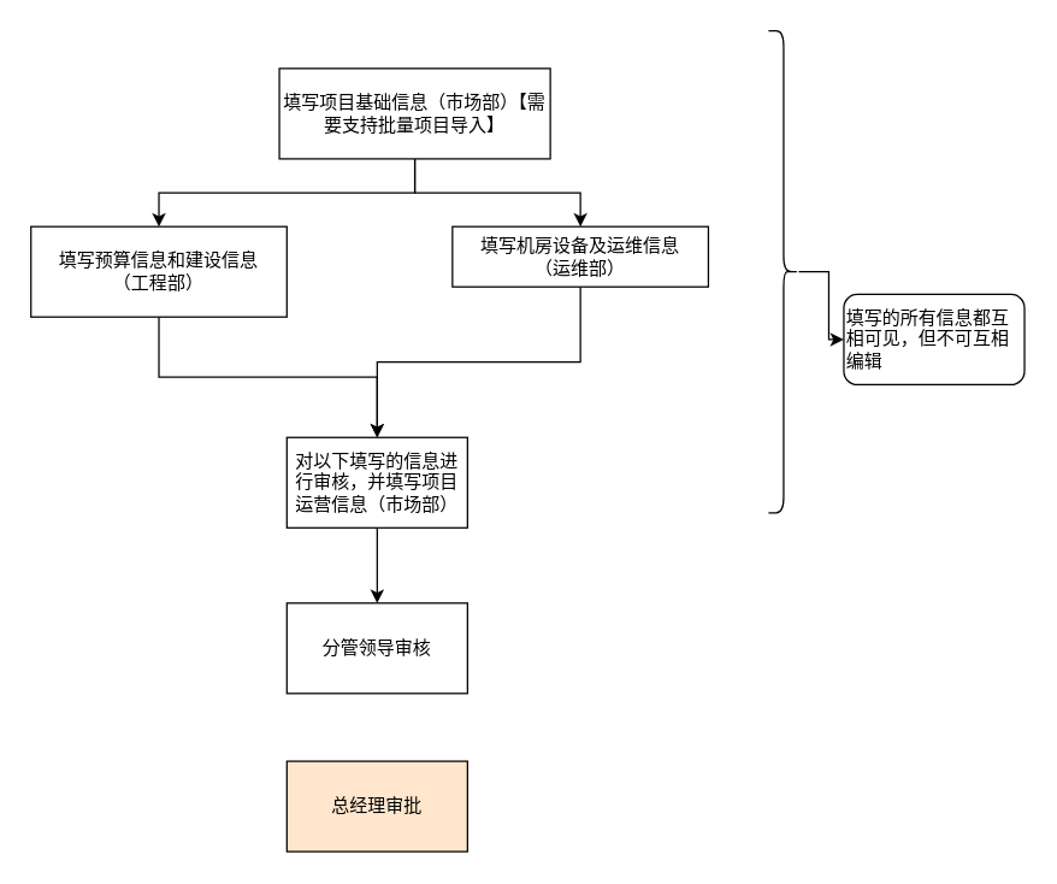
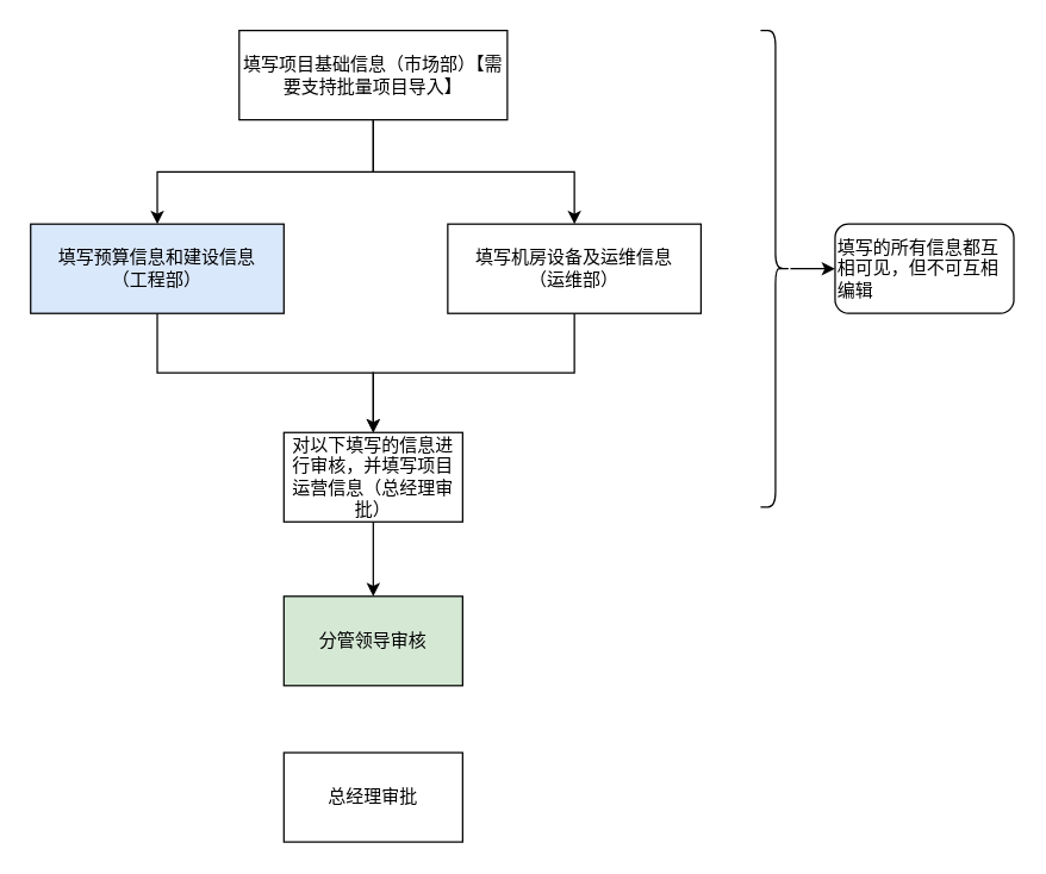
- <mxCell id="4" value="填写项目基础信息（市场部）【需要支持批量项目导入】" style="rounded=0;whiteSpace=wrap;html=1;" parent="1" vertex="1"><mxGeometry x="185" y="45" width="180" height="60" as="geometry" /></mxCell>
+ <mxCell id="4" value="填写项目基础信息（市场部）【需要支持批量项目导入】" style="rounded=0;whiteSpace=wrap;html=1;" parent="1" vertex="1"><mxGeometry x="160" y="20" width="180" height="60" as="geometry" /></mxCell>
- <mxCell id="8" value="填写机房设备及运维信息&lt;br&gt;（运维部）" style="rounded=0;whiteSpace=wrap;html=1;" parent="1" vertex="1"><mxGeometry x="300" y="150" width="170" height="40" as="geometry" /></mxCell>
+ <mxCell id="8" value="填写机房设备及运维信息&lt;br&gt;（运维部）" style="rounded=0;whiteSpace=wrap;html=1;" parent="1" vertex="1"><mxGeometry x="300" y="150" width="170" height="60" as="geometry" /></mxCell>
- <mxCell id="6" value="填写预算信息和建设信息&lt;br&gt;（工程部）" style="rounded=0;whiteSpace=wrap;html=1;" parent="1" vertex="1"><mxGeometry x="20" y="150" width="170" height="60" as="geometry" /></mxCell>
+ <mxCell id="6" value="填写预算信息和建设信息&lt;br&gt;（工程部）" style="rounded=0;whiteSpace=wrap;html=1;fillColor=#dae8fc;" parent="1" vertex="1"><mxGeometry x="20" y="150" width="170" height="60" as="geometry" /></mxCell>
- <mxCell id="13" value="填写的所有信息都互相可见，但不可互相编辑" style="whiteSpace=wrap;html=1;align=left;rounded=1;" parent="1" vertex="1"><mxGeometry x="560" y="195" width="120" height="60" as="geometry" /></mxCell>
+ <mxCell id="13" value="填写的所有信息都互相可见，但不可互相编辑" style="whiteSpace=wrap;html=1;align=left;rounded=1;" parent="1" vertex="1"><mxGeometry x="560" y="150" width="120" height="60" as="geometry" /></mxCell>
- <mxCell id="10" value="对以下填写的信息进行审核，并填写项目运营信息（市场部）" style="rounded=0;whiteSpace=wrap;html=1;" parent="1" vertex="1"><mxGeometry x="190" y="290" width="120" height="60" as="geometry" /></mxCell>
+ <mxCell id="10" value="对以下填写的信息进行审核，并填写项目运营信息（总经理审批）" style="rounded=0;whiteSpace=wrap;html=1;" parent="1" vertex="1"><mxGeometry x="190" y="290" width="120" height="60" as="geometry" /></mxCell>
- <mxCell id="14" value="分管领导审核" style="rounded=0;whiteSpace=wrap;html=1;" parent="1" vertex="1"><mxGeometry x="190" y="400" width="120" height="60" as="geometry" /></mxCell>
+ <mxCell id="14" value="分管领导审核" style="rounded=0;whiteSpace=wrap;html=1;fillColor=#d5e8d4;" parent="1" vertex="1"><mxGeometry x="190" y="400" width="120" height="60" as="geometry" /></mxCell>
- <mxCell id="15" value="总经理审批" style="rounded=0;whiteSpace=wrap;html=1;fillColor=#ffe6cc;" parent="1" vertex="1"><mxGeometry x="190" y="505" width="120" height="60" as="geometry" /></mxCell>
+ <mxCell id="15" value="总经理审批" style="rounded=0;whiteSpace=wrap;html=1;" parent="1" vertex="1"><mxGeometry x="190" y="505" width="120" height="60" as="geometry" /></mxCell>
